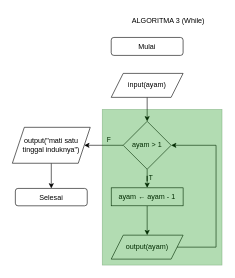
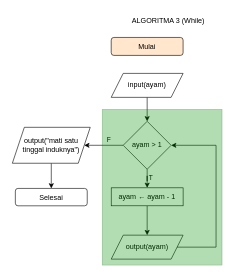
- <mxCell id="4" value="Mulai" style="rounded=1;whiteSpace=wrap;html=1;" parent="3" vertex="1"><mxGeometry x="165" width="120" height="30" as="geometry" /></mxCell>
+ <mxCell id="4" value="Mulai" style="rounded=1;whiteSpace=wrap;html=1;fillColor=#ffe6cc;" parent="3" vertex="1"><mxGeometry x="165" width="120" height="30" as="geometry" /></mxCell>
